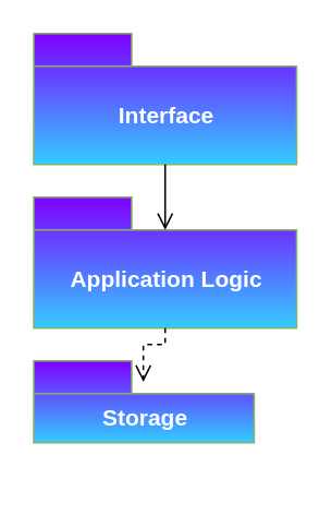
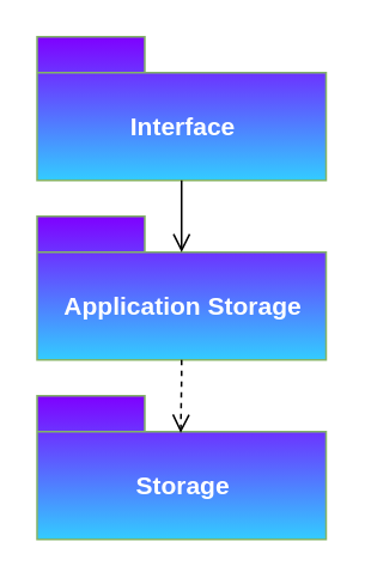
- <mxCell id="3" value="&lt;font color=&quot;#ffffff&quot; style=&quot;font-size: 14px&quot;&gt;Application Logic&lt;/font&gt;" style="shape=folder;fontStyle=1;tabWidth=60;tabHeight=20;tabPosition=left;html=1;boundedLbl=1;fillColor=#7F00FF;strokeColor=#82b366;gradientColor=#33CCFF;" parent="1" vertex="1"><mxGeometry x="20" y="120" width="161" height="80" as="geometry" /></mxCell>
+ <mxCell id="3" value="&lt;font color=&quot;#ffffff&quot; style=&quot;font-size: 14px&quot;&gt;Application Storage&lt;/font&gt;" style="shape=folder;fontStyle=1;tabWidth=60;tabHeight=20;tabPosition=left;html=1;boundedLbl=1;fillColor=#7F00FF;strokeColor=#82b366;gradientColor=#33CCFF;" parent="1" vertex="1"><mxGeometry x="20" y="120" width="161" height="80" as="geometry" /></mxCell>
- <mxCell id="4" value="&lt;font color=&quot;#ffffff&quot; style=&quot;font-size: 14px&quot;&gt;Storage&lt;/font&gt;" style="shape=folder;fontStyle=1;tabWidth=60;tabHeight=20;tabPosition=left;html=1;boundedLbl=1;fillColor=#7F00FF;strokeColor=#82b366;gradientColor=#33CCFF;" parent="1" vertex="1"><mxGeometry x="20" y="220" width="135" height="50" as="geometry" /></mxCell>
+ <mxCell id="4" value="&lt;font color=&quot;#ffffff&quot; style=&quot;font-size: 14px&quot;&gt;Storage&lt;/font&gt;" style="shape=folder;fontStyle=1;tabWidth=60;tabHeight=20;tabPosition=left;html=1;boundedLbl=1;fillColor=#7F00FF;strokeColor=#82b366;gradientColor=#33CCFF;" parent="1" vertex="1"><mxGeometry x="20" y="220" width="161" height="80" as="geometry" /></mxCell>
